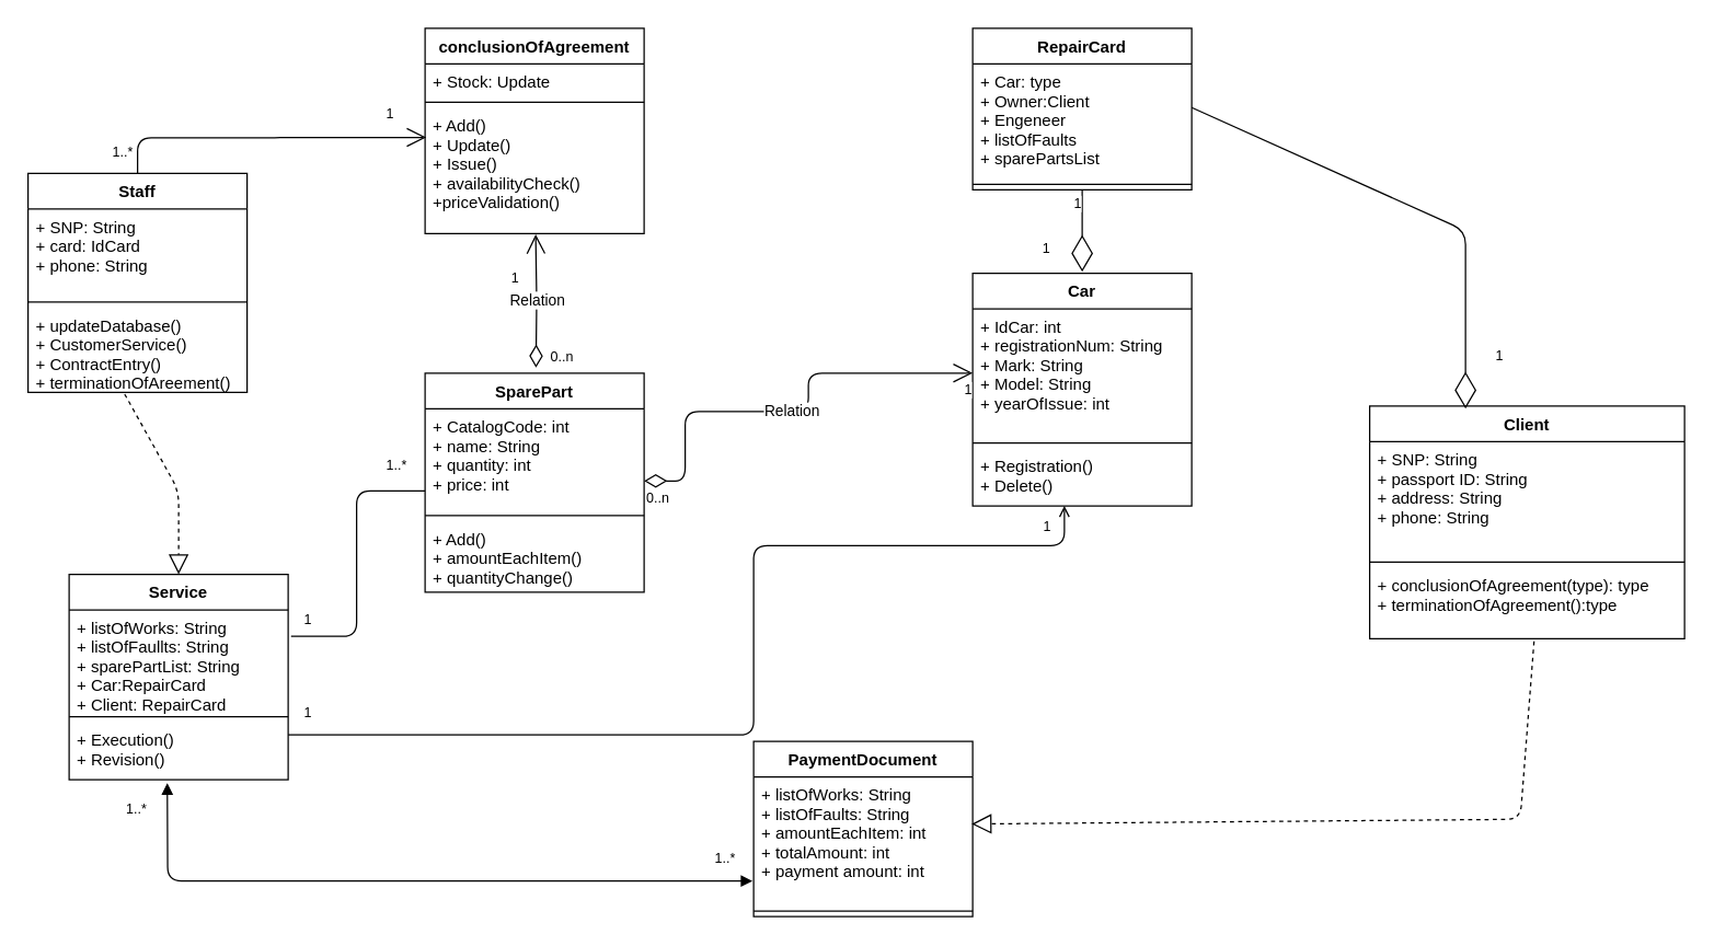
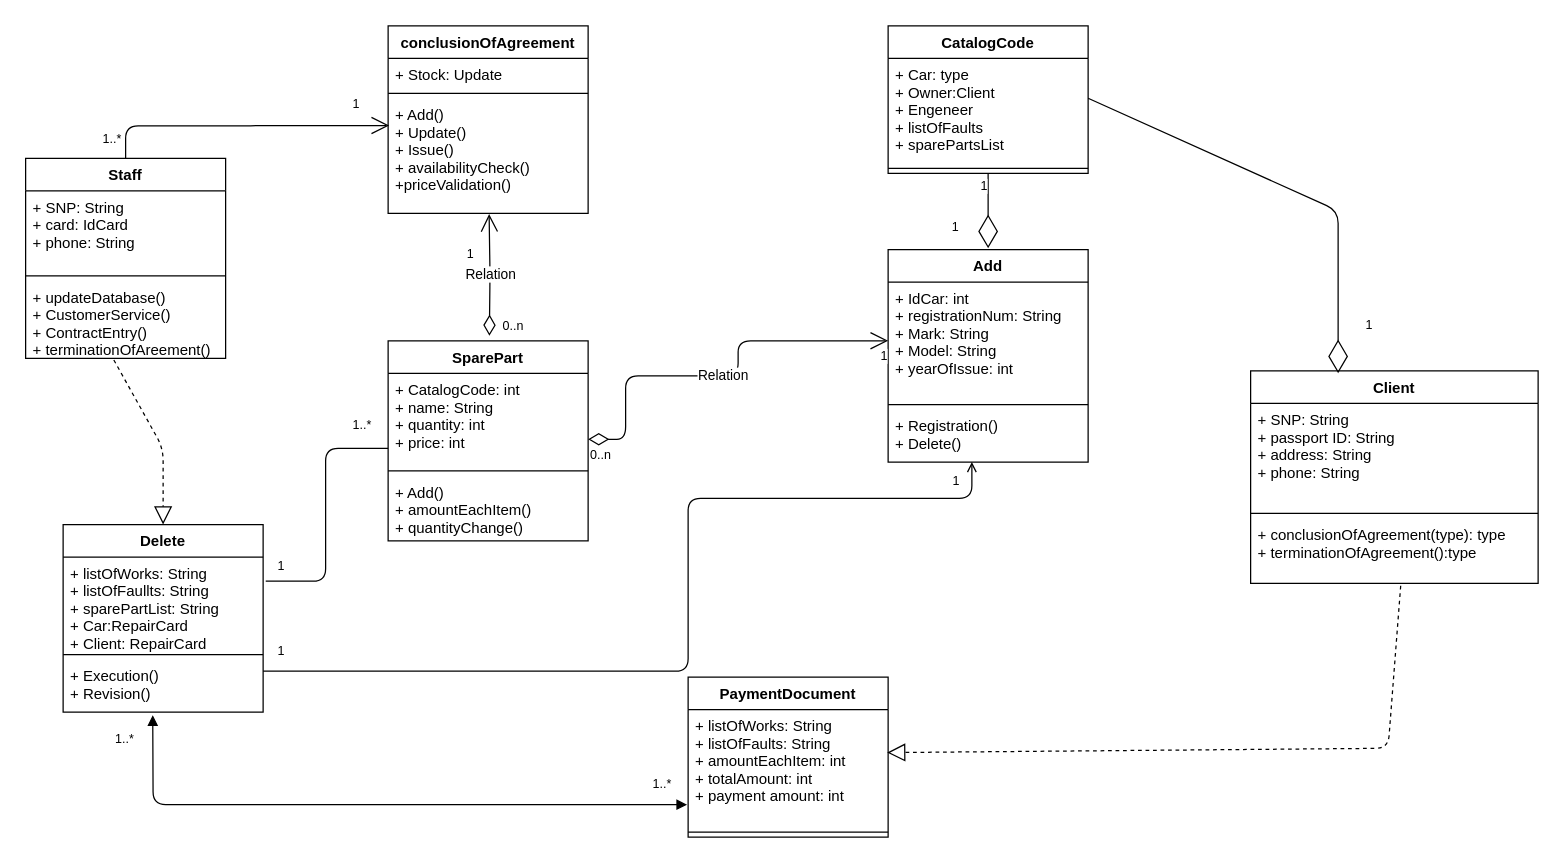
- <mxCell id="6" value="RepairCard" style="swimlane;fontStyle=1;align=center;verticalAlign=top;childLayout=stackLayout;horizontal=1;startSize=26;horizontalStack=0;resizeParent=1;resizeParentMax=0;resizeLast=0;collapsible=1;marginBottom=0;" vertex="1" parent="1"><mxGeometry x="710" y="20" width="160" height="118" as="geometry" /></mxCell>
+ <mxCell id="6" value="CatalogCode" style="swimlane;fontStyle=1;align=center;verticalAlign=top;childLayout=stackLayout;horizontal=1;startSize=26;horizontalStack=0;resizeParent=1;resizeParentMax=0;resizeLast=0;collapsible=1;marginBottom=0;" vertex="1" parent="1"><mxGeometry x="710" y="20" width="160" height="118" as="geometry" /></mxCell>
- <mxCell id="9" value="Car" style="swimlane;fontStyle=1;align=center;verticalAlign=top;childLayout=stackLayout;horizontal=1;startSize=26;horizontalStack=0;resizeParent=1;resizeParentMax=0;resizeLast=0;collapsible=1;marginBottom=0;" vertex="1" parent="1"><mxGeometry x="710" y="199" width="160" height="170" as="geometry" /></mxCell>
+ <mxCell id="9" value="Add" style="swimlane;fontStyle=1;align=center;verticalAlign=top;childLayout=stackLayout;horizontal=1;startSize=26;horizontalStack=0;resizeParent=1;resizeParentMax=0;resizeLast=0;collapsible=1;marginBottom=0;" vertex="1" parent="1"><mxGeometry x="710" y="199" width="160" height="170" as="geometry" /></mxCell>
- <mxCell id="25" value="Service" style="swimlane;fontStyle=1;align=center;verticalAlign=top;childLayout=stackLayout;horizontal=1;startSize=26;horizontalStack=0;resizeParent=1;resizeParentMax=0;resizeLast=0;collapsible=1;marginBottom=0;" vertex="1" parent="1"><mxGeometry x="50" y="419" width="160" height="150" as="geometry" /></mxCell>
+ <mxCell id="25" value="Delete" style="swimlane;fontStyle=1;align=center;verticalAlign=top;childLayout=stackLayout;horizontal=1;startSize=26;horizontalStack=0;resizeParent=1;resizeParentMax=0;resizeLast=0;collapsible=1;marginBottom=0;" vertex="1" parent="1"><mxGeometry x="50" y="419" width="160" height="150" as="geometry" /></mxCell>
